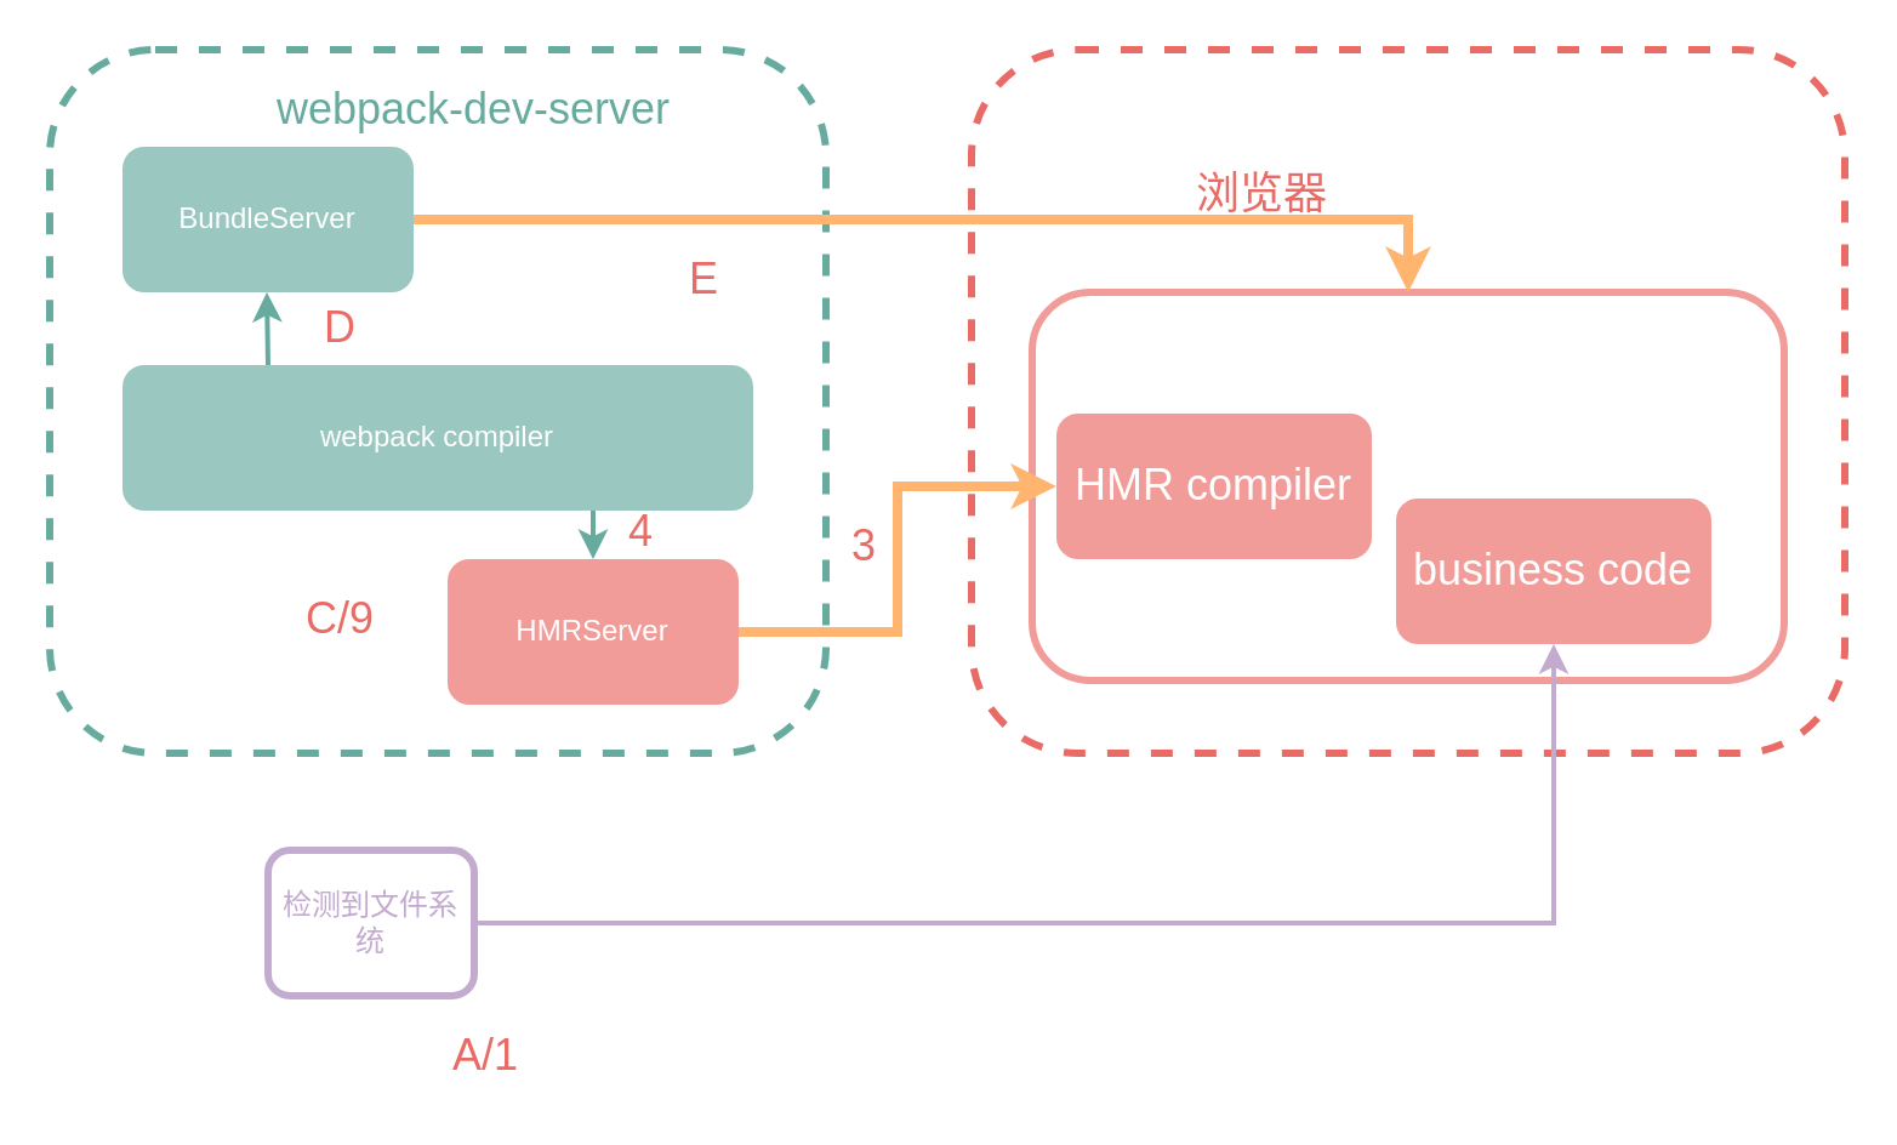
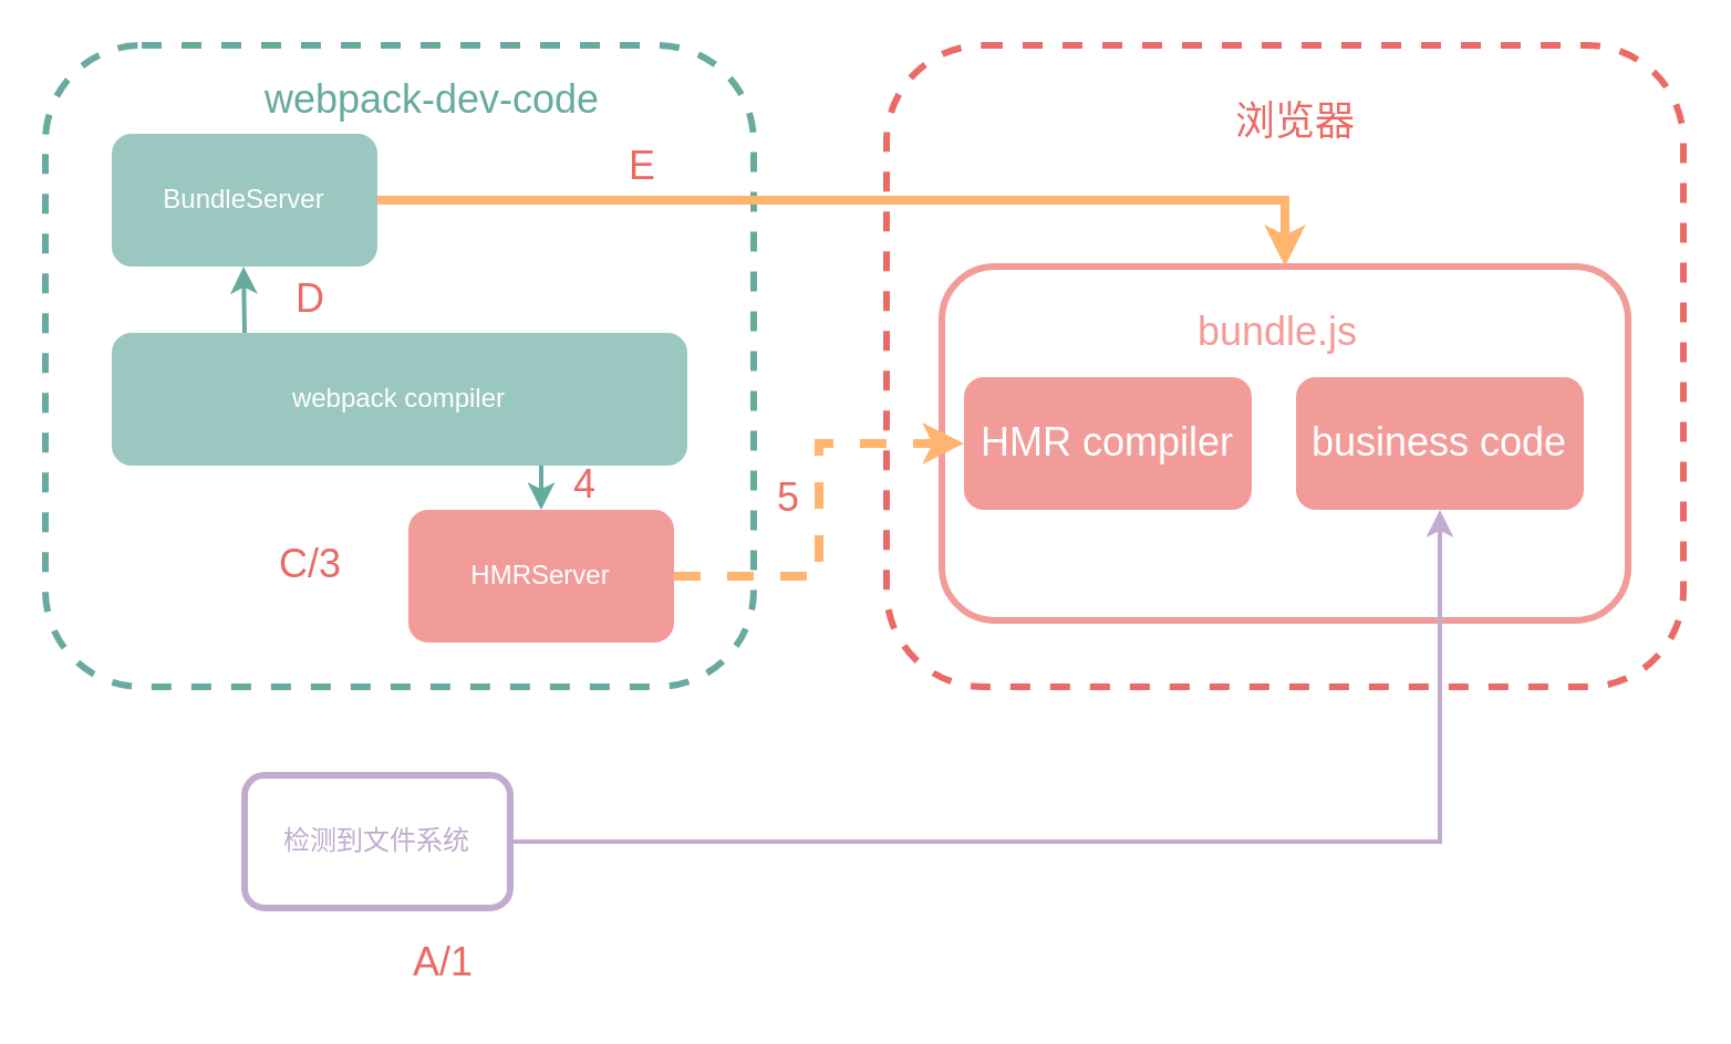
- <mxCell id="17" value="webpack-dev-server" style="text;html=1;strokeColor=none;fillColor=none;align=center;verticalAlign=middle;whiteSpace=wrap;rounded=0;labelBackgroundColor=none;fontColor=#67AB9F;fontSize=18;" vertex="1" parent="1"><mxGeometry x="110" y="30" width="170" height="30" as="geometry" /></mxCell>
+ <mxCell id="17" value="webpack-dev-code" style="text;html=1;strokeColor=none;fillColor=none;align=center;verticalAlign=middle;whiteSpace=wrap;rounded=0;labelBackgroundColor=none;fontColor=#67AB9F;fontSize=18;" vertex="1" parent="1"><mxGeometry x="110" y="30" width="170" height="30" as="geometry" /></mxCell>
- <mxCell id="18" value="浏览器" style="text;html=1;strokeColor=none;fillColor=none;align=center;verticalAlign=middle;whiteSpace=wrap;rounded=0;labelBackgroundColor=none;fontColor=#EA6B66;fontSize=18;" vertex="1" parent="1"><mxGeometry x="435" y="65" width="170" height="30" as="geometry" /></mxCell>
+ <mxCell id="18" value="浏览器" style="text;html=1;strokeColor=none;fillColor=none;align=center;verticalAlign=middle;whiteSpace=wrap;rounded=0;labelBackgroundColor=none;fontColor=#EA6B66;fontSize=18;" vertex="1" parent="1"><mxGeometry x="500" y="40" width="170" height="30" as="geometry" /></mxCell>
- <mxCell id="22" value="E" style="text;html=1;strokeColor=none;fillColor=none;align=center;verticalAlign=middle;whiteSpace=wrap;rounded=0;labelBackgroundColor=none;fontSize=18;fontColor=#EA6B66;" vertex="1" parent="1"><mxGeometry x="260" y="100" width="60" height="30" as="geometry" /></mxCell>
+ <mxCell id="22" value="E" style="text;html=1;strokeColor=none;fillColor=none;align=center;verticalAlign=middle;whiteSpace=wrap;rounded=0;labelBackgroundColor=none;fontSize=18;fontColor=#EA6B66;" vertex="1" parent="1"><mxGeometry x="260" y="60" width="60" height="30" as="geometry" /></mxCell>
+ <mxCell id="14" value="bundle.js" style="text;html=1;strokeColor=none;fillColor=none;align=center;verticalAlign=middle;whiteSpace=wrap;rounded=0;labelBackgroundColor=none;fontColor=#F19C99;fontSize=18;" vertex="1" parent="1"><mxGeometry x="492" y="135" width="170" height="30" as="geometry" /></mxCell>
- <mxCell id="24" value="3" style="text;html=1;strokeColor=none;fillColor=none;align=center;verticalAlign=middle;whiteSpace=wrap;rounded=0;labelBackgroundColor=none;fontSize=18;fontColor=#EA6B66;" vertex="1" parent="1"><mxGeometry x="326" y="210" width="60" height="30" as="geometry" /></mxCell>
+ <mxCell id="24" value="5" style="text;html=1;strokeColor=none;fillColor=none;align=center;verticalAlign=middle;whiteSpace=wrap;rounded=0;labelBackgroundColor=none;fontSize=18;fontColor=#EA6B66;" vertex="1" parent="1"><mxGeometry x="326" y="210" width="60" height="30" as="geometry" /></mxCell>
- <mxCell id="16" value="business code" style="rounded=1;whiteSpace=wrap;html=1;labelBackgroundColor=none;fontSize=18;fontColor=#FFFFFF;strokeColor=none;strokeWidth=3;fillColor=#F19C99;" vertex="1" parent="1"><mxGeometry x="575" y="205" width="130" height="60" as="geometry" /></mxCell>
+ <mxCell id="16" value="business code" style="rounded=1;whiteSpace=wrap;html=1;labelBackgroundColor=none;fontSize=18;fontColor=#FFFFFF;strokeColor=none;strokeWidth=3;fillColor=#F19C99;" vertex="1" parent="1"><mxGeometry x="585" y="170" width="130" height="60" as="geometry" /></mxCell>
- <mxCell id="20" value="C/9" style="text;html=1;strokeColor=none;fillColor=none;align=center;verticalAlign=middle;whiteSpace=wrap;rounded=0;labelBackgroundColor=none;fontSize=18;fontColor=#EA6B66;" vertex="1" parent="1"><mxGeometry x="110" y="240" width="60" height="30" as="geometry" /></mxCell>
+ <mxCell id="20" value="C/3" style="text;html=1;strokeColor=none;fillColor=none;align=center;verticalAlign=middle;whiteSpace=wrap;rounded=0;labelBackgroundColor=none;fontSize=18;fontColor=#EA6B66;" vertex="1" parent="1"><mxGeometry x="110" y="240" width="60" height="30" as="geometry" /></mxCell>
- <mxCell id="7" style="edgeStyle=orthogonalEdgeStyle;rounded=0;orthogonalLoop=1;jettySize=auto;html=1;entryX=0;entryY=0.5;entryDx=0;entryDy=0;fontSize=18;fontColor=#EA6B66;strokeColor=#FFB570;strokeWidth=4;" edge="1" parent="1" source="8" target="15"><mxGeometry relative="1" as="geometry" /></mxCell>
+ <mxCell id="7" style="edgeStyle=orthogonalEdgeStyle;rounded=0;orthogonalLoop=1;jettySize=auto;html=1;entryX=0;entryY=0.5;entryDx=0;entryDy=0;fontSize=18;fontColor=#EA6B66;strokeColor=#FFB570;strokeWidth=4;dashed=1;" edge="1" parent="1" source="8" target="15"><mxGeometry relative="1" as="geometry" /></mxCell>
- <mxCell id="12" value="&lt;font color=&quot;#c3abd0&quot;&gt;检测到文件系统&lt;/font&gt;" style="rounded=1;whiteSpace=wrap;html=1;fontColor=#FFFFFF;strokeColor=#C3ABD0;strokeWidth=3;fillColor=none;" vertex="1" parent="1"><mxGeometry x="110" y="350" width="85" height="60" as="geometry" /></mxCell>
+ <mxCell id="12" value="&lt;font color=&quot;#c3abd0&quot;&gt;检测到文件系统&lt;/font&gt;" style="rounded=1;whiteSpace=wrap;html=1;fontColor=#FFFFFF;strokeColor=#C3ABD0;strokeWidth=3;fillColor=none;" vertex="1" parent="1"><mxGeometry x="110" y="350" width="120" height="60" as="geometry" /></mxCell>
